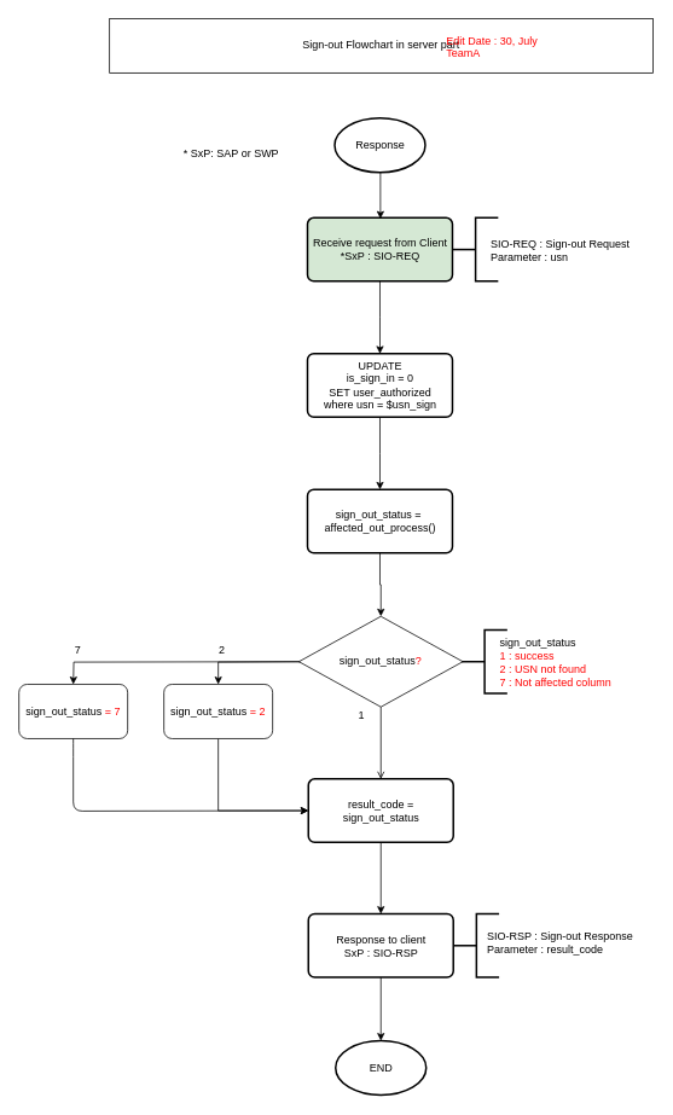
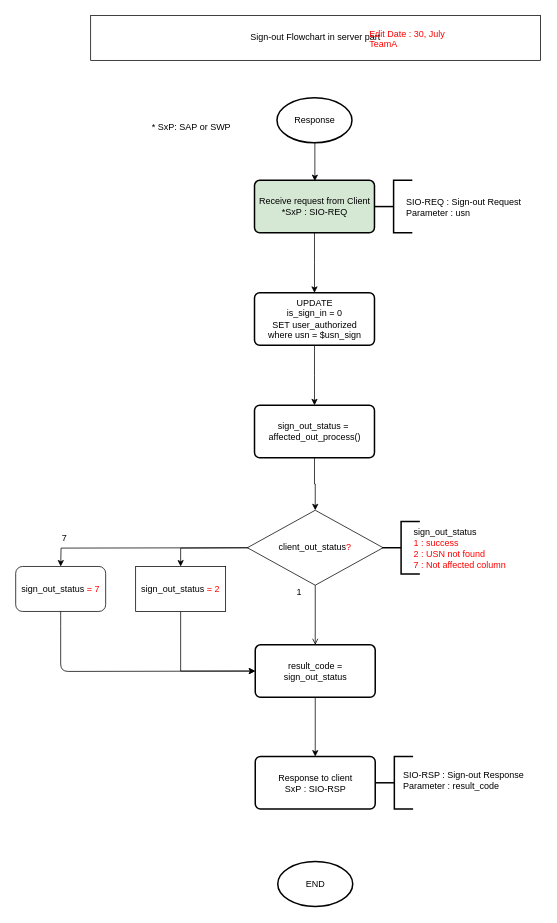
- <mxCell id="30" value="2" style="text;html=1;resizable=0;points=[];autosize=1;align=left;verticalAlign=top;spacingTop=-4;" parent="1" vertex="1"><mxGeometry x="239" y="707" width="20" height="20" as="geometry" /></mxCell>
- <mxCell id="26" value="&lt;span style=&quot;color: rgb(0 , 0 , 0)&quot;&gt;sign_out_status&lt;/span&gt;?" style="rhombus;whiteSpace=wrap;html=1;fontColor=#FF0000;" parent="1" vertex="1"><mxGeometry x="329" y="680" width="181" height="100" as="geometry" /></mxCell>
+ <mxCell id="26" value="&lt;span style=&quot;color: rgb(0 , 0 , 0)&quot;&gt;client_out_status&lt;/span&gt;?" style="rhombus;whiteSpace=wrap;html=1;fontColor=#FF0000;" parent="1" vertex="1"><mxGeometry x="329" y="680" width="181" height="100" as="geometry" /></mxCell>
- <mxCell id="23" value="&lt;span style=&quot;color: rgb(0 , 0 , 0)&quot;&gt;sign_out_status&lt;/span&gt;&amp;nbsp;= 2" style="rounded=1;whiteSpace=wrap;html=1;strokeColor=#000000;fontColor=#FF0000;" parent="1" vertex="1"><mxGeometry x="180" y="755" width="120" height="60" as="geometry" /></mxCell>
+ <mxCell id="23" value="&lt;span style=&quot;color: rgb(0 , 0 , 0)&quot;&gt;sign_out_status&lt;/span&gt;&amp;nbsp;= 2" style="whiteSpace=wrap;html=1;strokeColor=#000000;fontColor=#FF0000;rounded=0;" parent="1" vertex="1"><mxGeometry x="180" y="755" width="120" height="60" as="geometry" /></mxCell>
- <mxCell id="10" value="" style="edgeStyle=orthogonalEdgeStyle;rounded=0;orthogonalLoop=1;jettySize=auto;html=1;fontColor=#000000;" parent="1" source="11" target="6" edge="1"><mxGeometry relative="1" as="geometry" /></mxCell>
